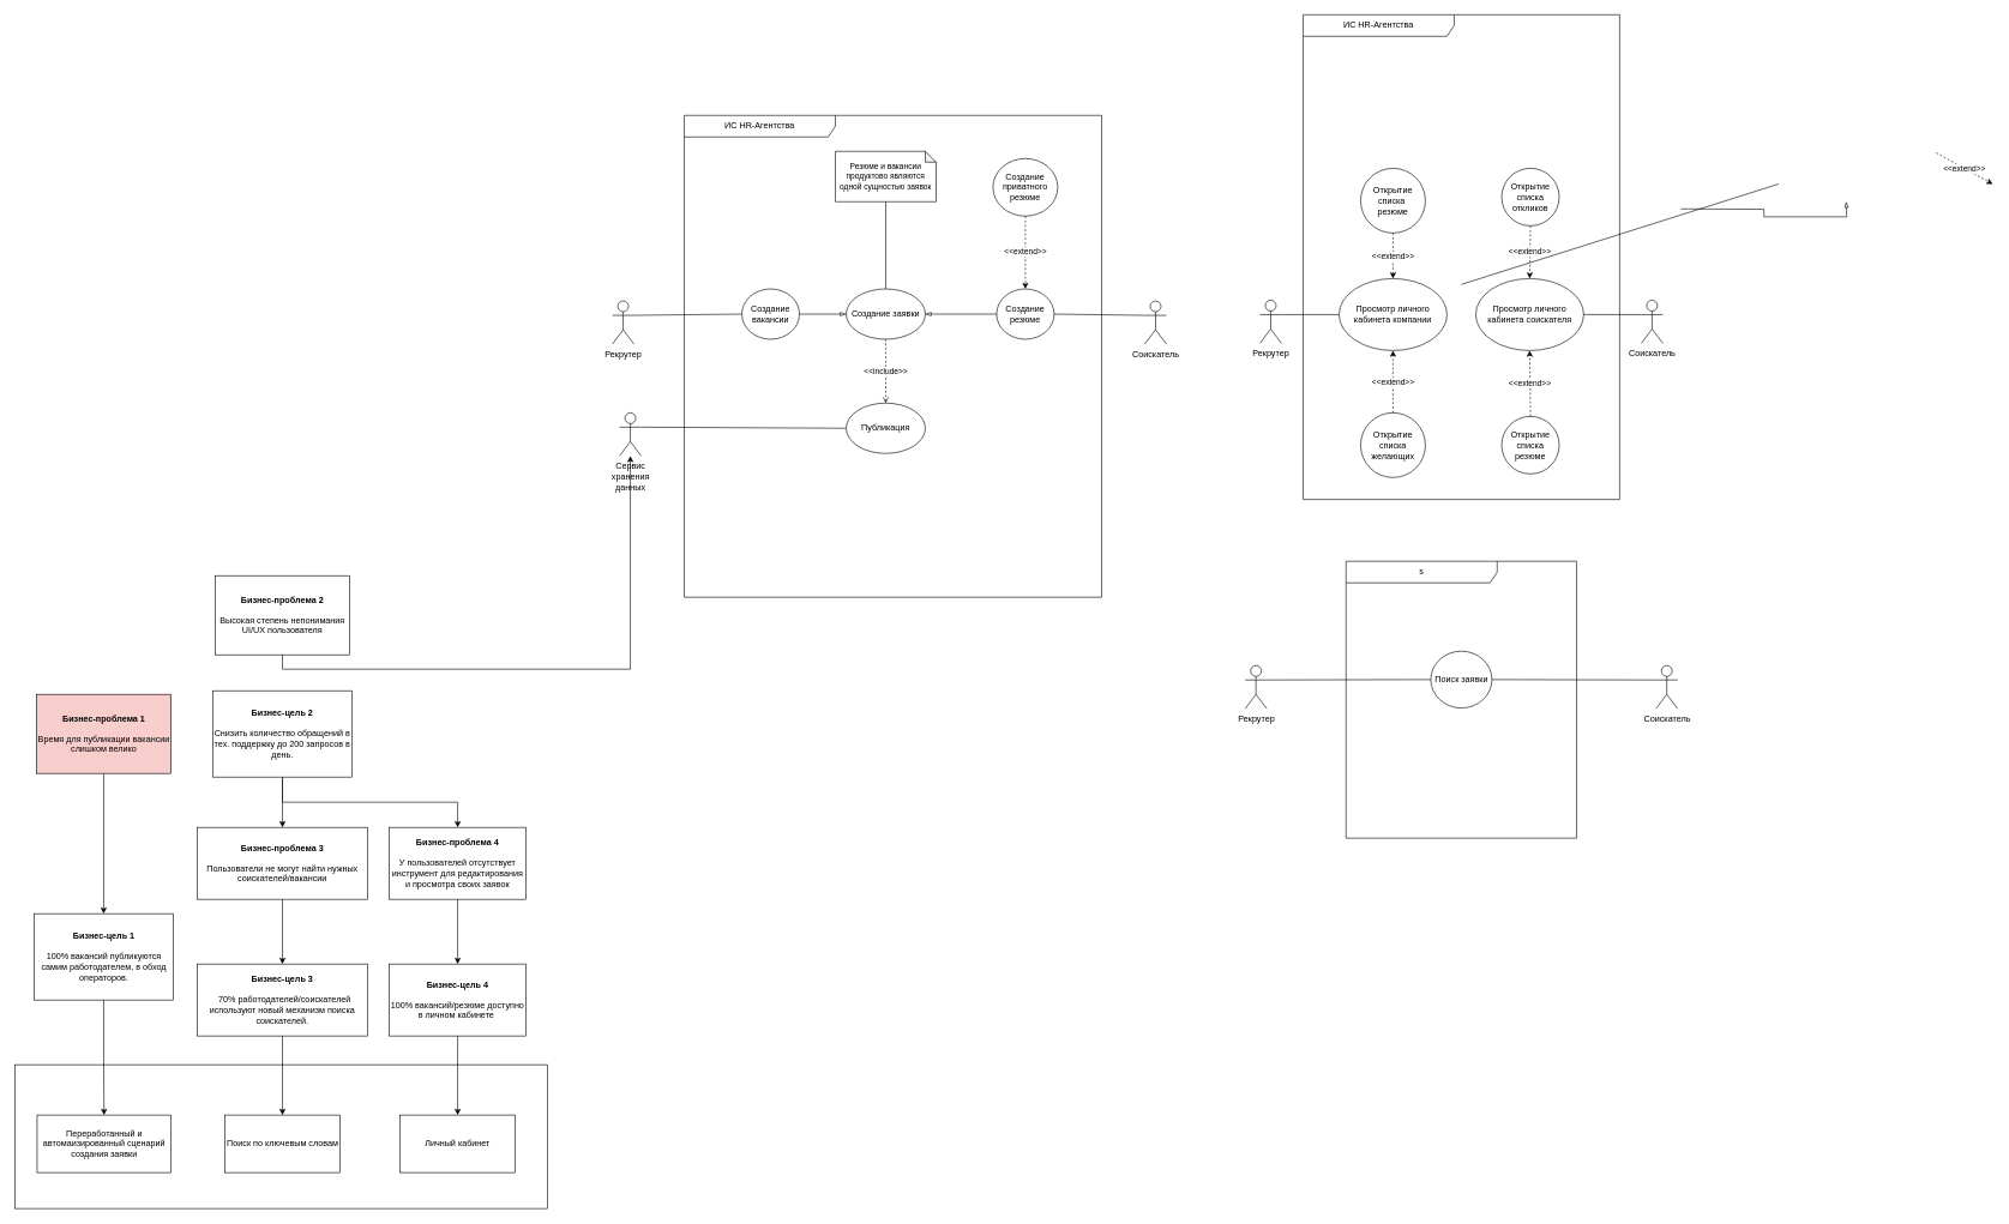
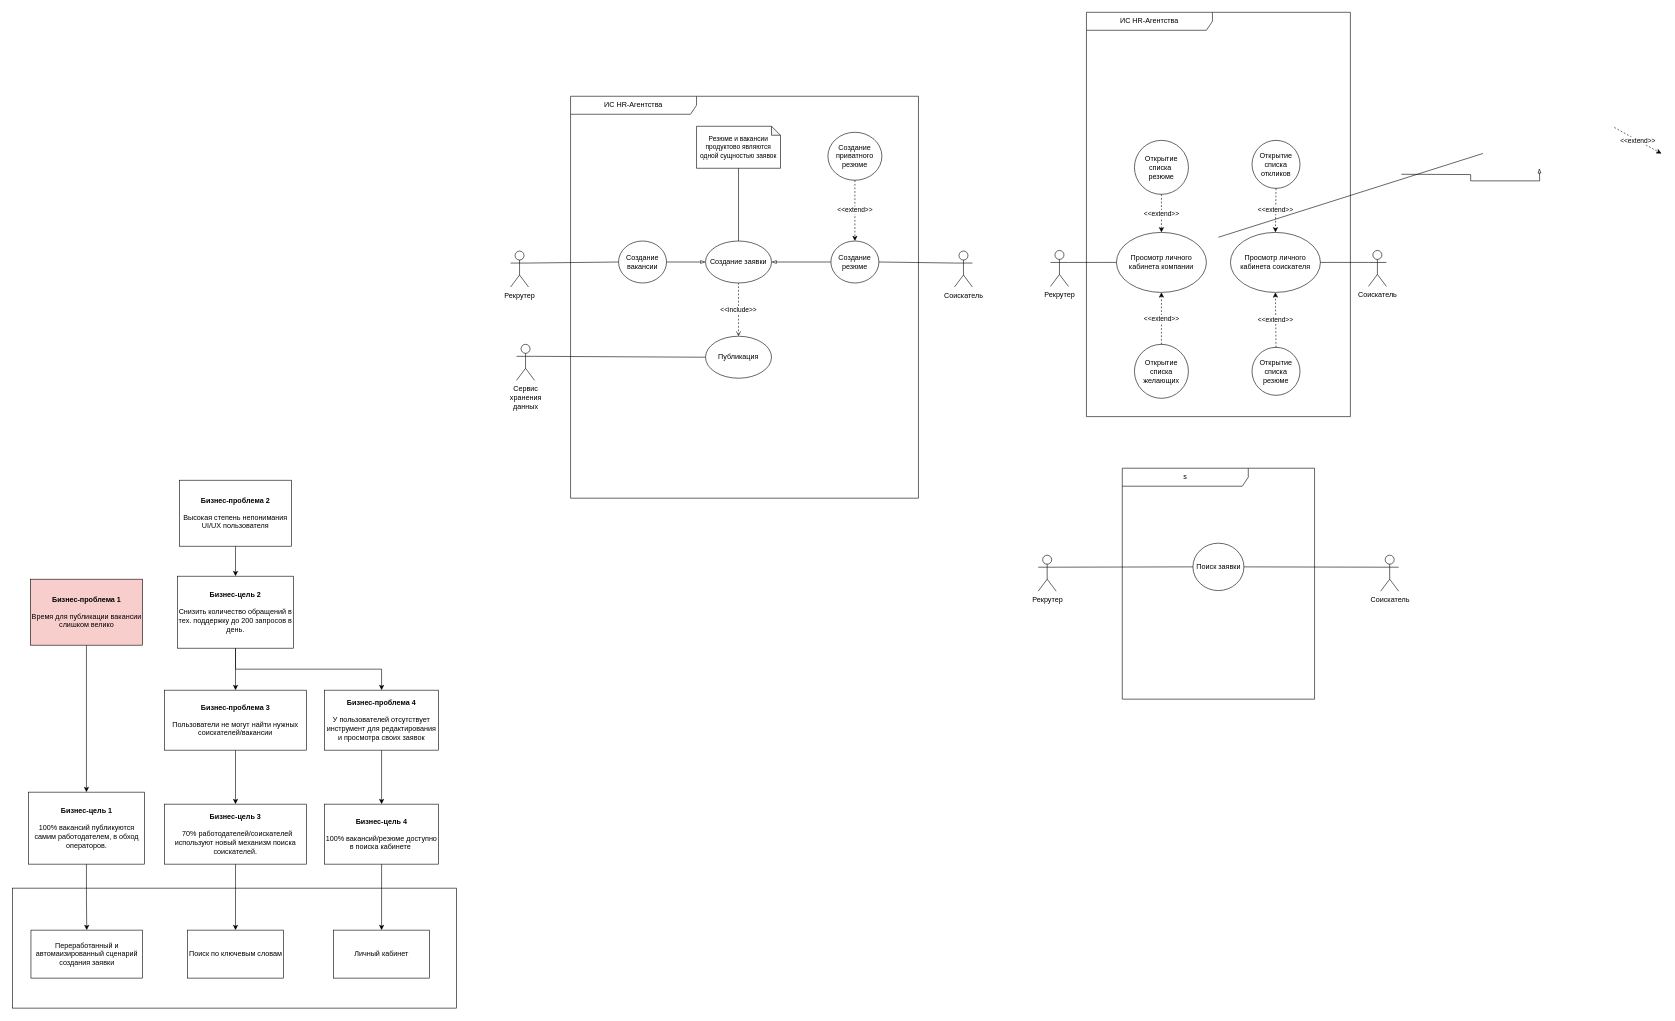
- <mxCell id="5" style="edgeStyle=orthogonalEdgeStyle;rounded=0;orthogonalLoop=1;jettySize=auto;html=1;exitX=0.5;exitY=1;exitDx=0;exitDy=0;" parent="1" source="6" target="57" edge="1"><mxGeometry relative="1" as="geometry" /></mxCell>
+ <mxCell id="5" style="edgeStyle=orthogonalEdgeStyle;rounded=0;orthogonalLoop=1;jettySize=auto;html=1;exitX=0.5;exitY=1;exitDx=0;exitDy=0;entryX=0.5;entryY=0;entryDx=0;entryDy=0;" parent="1" source="6" target="11" edge="1"><mxGeometry relative="1" as="geometry" /></mxCell>
- <mxCell id="8" value="&lt;b&gt;Бизнес-цель 1&lt;/b&gt;&lt;br&gt;&lt;br&gt;100% вакансий публикуются самим работодателем, в обход операторов." style="rounded=0;whiteSpace=wrap;html=1;" parent="1" vertex="1"><mxGeometry x="46.5" y="1270" width="193" height="120" as="geometry" /></mxCell>
+ <mxCell id="8" value="&lt;b&gt;Бизнес-цель 1&lt;/b&gt;&lt;br&gt;&lt;br&gt;100% вакансий публикуются самим работодателем, в обход операторов." style="rounded=0;whiteSpace=wrap;html=1;" parent="1" vertex="1"><mxGeometry x="46.5" y="1320" width="193" height="120" as="geometry" /></mxCell>
- <mxCell id="19" value="&lt;b&gt;Бизнес-цель 4&lt;/b&gt;&lt;div&gt;&lt;br&gt;&lt;div&gt;100% вакансий/резюме доступно в личном кабинете&amp;nbsp;&lt;/div&gt;&lt;/div&gt;" style="rounded=0;whiteSpace=wrap;html=1;" parent="1" vertex="1"><mxGeometry x="540" y="1340" width="190" height="100" as="geometry" /></mxCell>
+ <mxCell id="19" value="&lt;b&gt;Бизнес-цель 4&lt;/b&gt;&lt;div&gt;&lt;br&gt;&lt;div&gt;100% вакансий/резюме доступно в поиска кабинете&amp;nbsp;&lt;/div&gt;&lt;/div&gt;" style="rounded=0;whiteSpace=wrap;html=1;" parent="1" vertex="1"><mxGeometry x="540" y="1340" width="190" height="100" as="geometry" /></mxCell>
